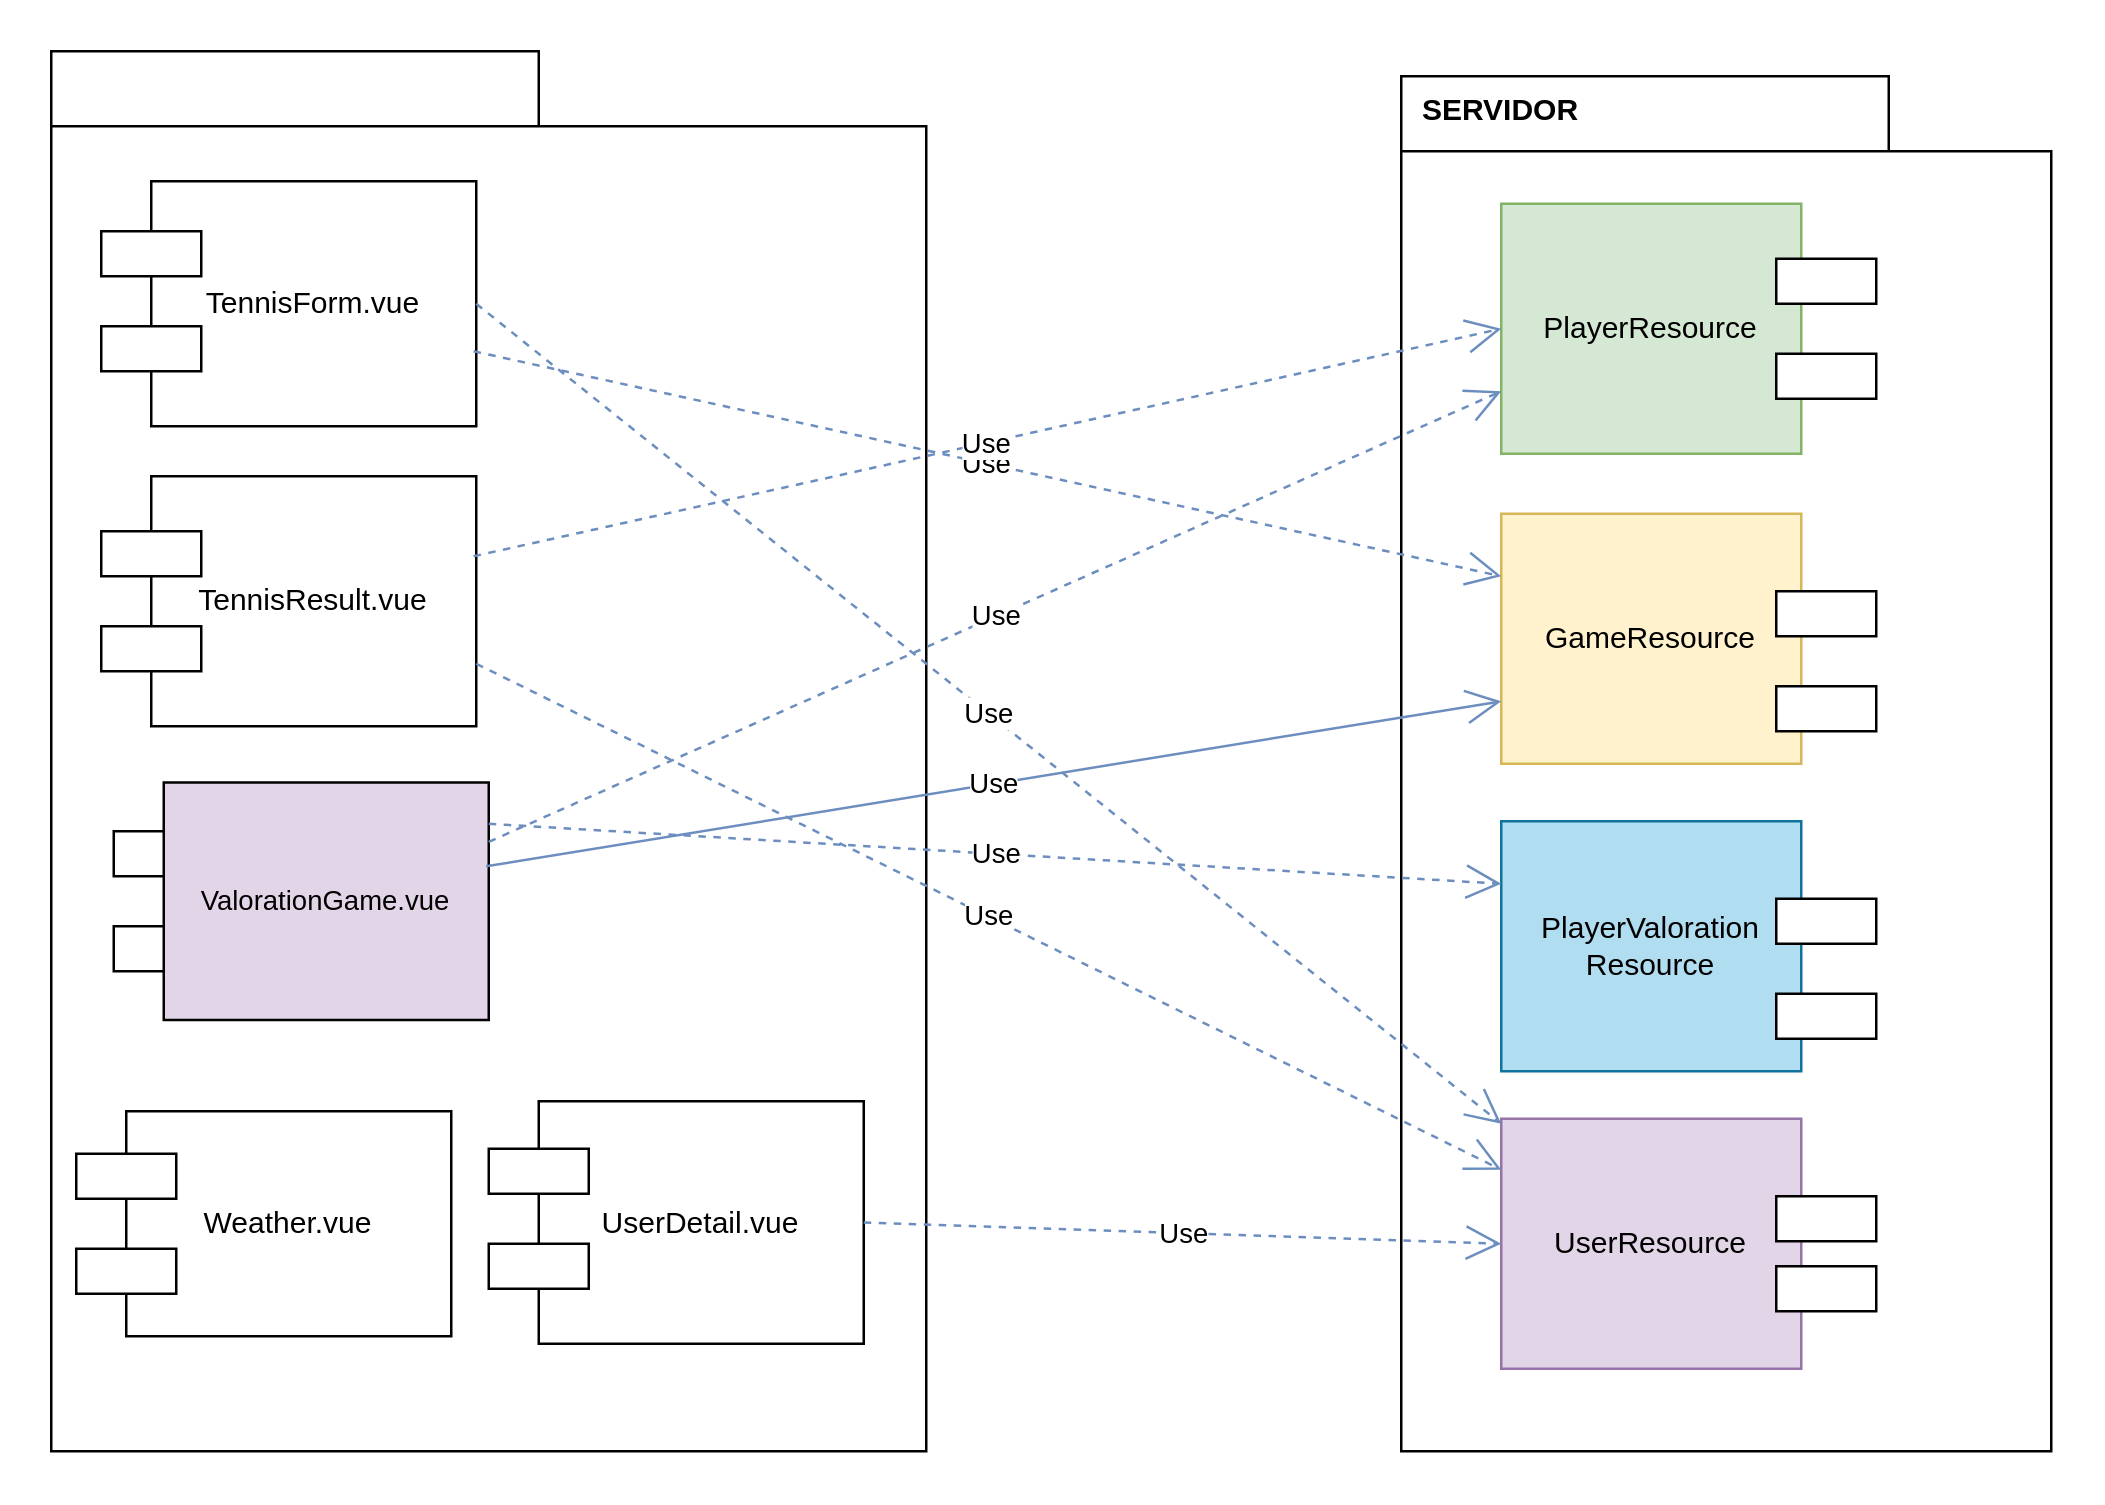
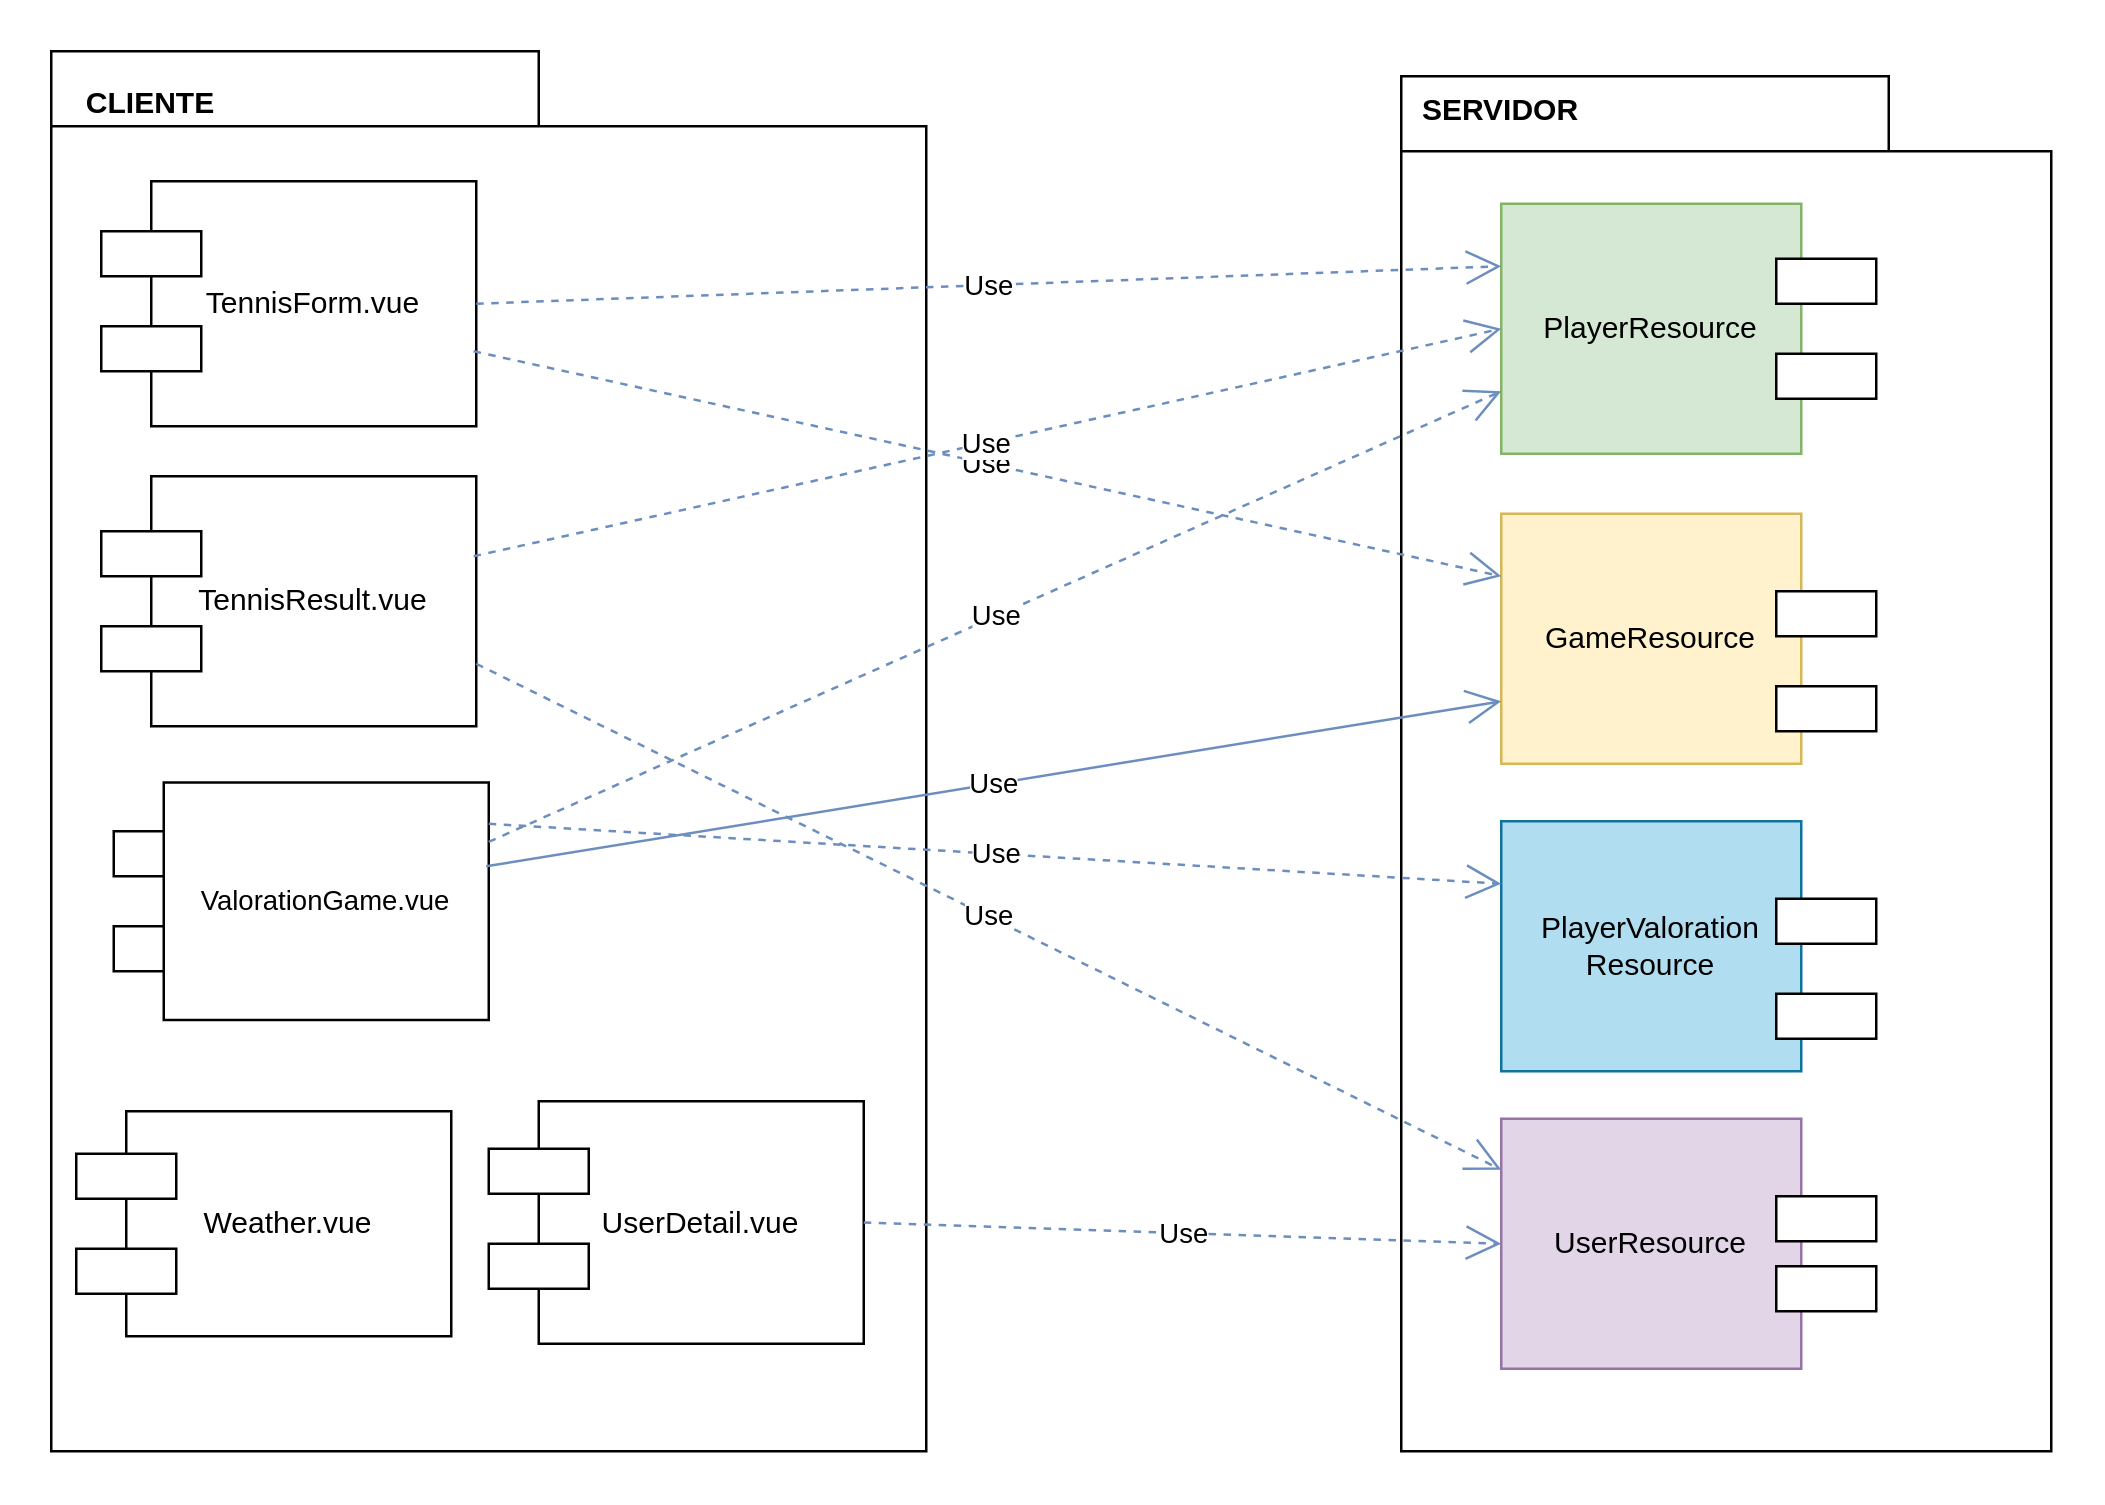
+ <mxCell id="6" value="CLIENTE" style="text;align=center;fontStyle=1;verticalAlign=middle;spacingLeft=3;spacingRight=3;strokeColor=none;rotatable=0;points=[[0,0.5],[1,0.5]];portConstraint=eastwest;gradientColor=none;" parent="1" vertex="1"><mxGeometry y="27" width="80" height="26" as="geometry" x="20" /></mxCell>
- <mxCell id="27" value="&lt;span style=&quot;font-size: 11px&quot;&gt;ValorationGame.vue&lt;/span&gt;" style="rounded=0;whiteSpace=wrap;html=1;fillColor=#e1d5e7;" vertex="1" parent="1"><mxGeometry x="65" y="312.5" width="130" height="95" as="geometry" /></mxCell>
+ <mxCell id="27" value="&lt;span style=&quot;font-size: 11px&quot;&gt;ValorationGame.vue&lt;/span&gt;" style="rounded=0;whiteSpace=wrap;html=1;" vertex="1" parent="1"><mxGeometry x="65" y="312.5" width="130" height="95" as="geometry" /></mxCell>
- <mxCell id="31" value="Use" style="endArrow=open;endSize=12;dashed=1;html=1;fillColor=#dae8fc;strokeColor=#6c8ebf;exitX=1;exitY=0.5;exitDx=0;exitDy=0;" edge="1" parent="1" source="4" target="28"><mxGeometry width="160" relative="1" as="geometry"><mxPoint x="200" y="107" as="sourcePoint" /><mxPoint x="650" y="107" as="targetPoint" /></mxGeometry></mxCell>
+ <mxCell id="31" value="Use" style="endArrow=open;endSize=12;dashed=1;html=1;fillColor=#dae8fc;strokeColor=#6c8ebf;exitX=1;exitY=0.5;exitDx=0;exitDy=0;entryX=0;entryY=0.25;entryDx=0;entryDy=0;" edge="1" parent="1" source="4" target="12"><mxGeometry width="160" relative="1" as="geometry"><mxPoint x="200" y="107" as="sourcePoint" /><mxPoint x="650" y="107" as="targetPoint" /></mxGeometry></mxCell>
